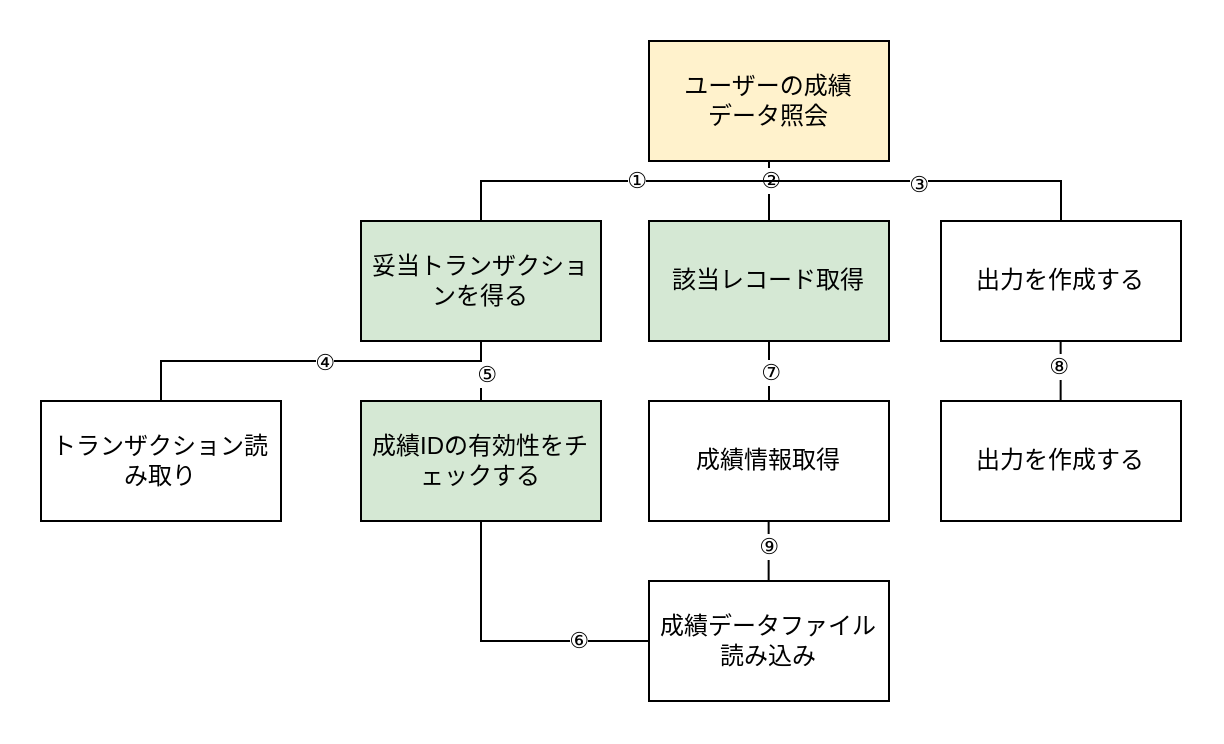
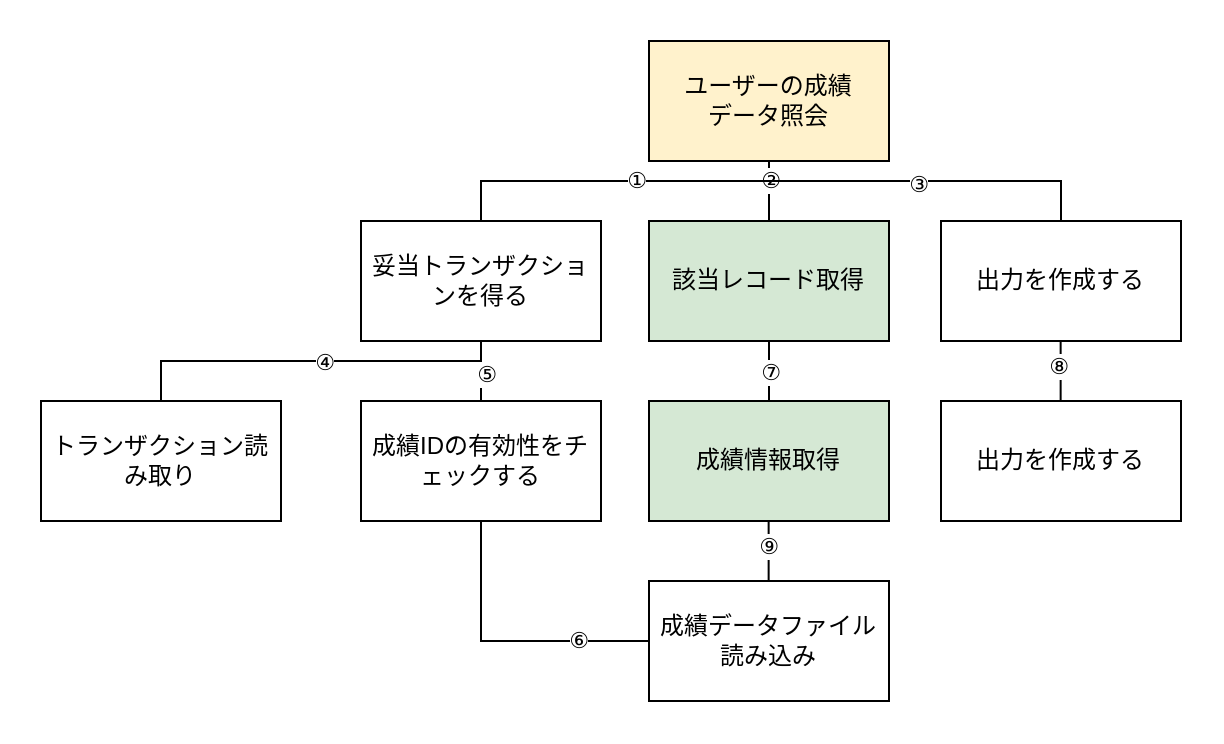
- <mxCell id="8" value="妥当トランザクションを得る" style="rounded=0;whiteSpace=wrap;html=1;fillColor=#d5e8d4;" vertex="1" parent="1"><mxGeometry x="180" y="110" width="120" height="60" as="geometry" /></mxCell>
+ <mxCell id="8" value="妥当トランザクションを得る" style="rounded=0;whiteSpace=wrap;html=1;" vertex="1" parent="1"><mxGeometry x="180" y="110" width="120" height="60" as="geometry" /></mxCell>
- <mxCell id="3" value="成績IDの有効性をチェックする" style="rounded=0;whiteSpace=wrap;html=1;fillColor=#d5e8d4;" vertex="1" parent="1"><mxGeometry x="180" y="200" width="120" height="60" as="geometry" /></mxCell>
+ <mxCell id="3" value="成績IDの有効性をチェックする" style="rounded=0;whiteSpace=wrap;html=1;" vertex="1" parent="1"><mxGeometry x="180" y="200" width="120" height="60" as="geometry" /></mxCell>
- <mxCell id="4" value="成績情報取得" style="rounded=0;whiteSpace=wrap;html=1;" vertex="1" parent="1"><mxGeometry x="324" y="200" width="120" height="60" as="geometry" /></mxCell>
+ <mxCell id="4" value="成績情報取得" style="rounded=0;whiteSpace=wrap;html=1;fillColor=#d5e8d4;" vertex="1" parent="1"><mxGeometry x="324" y="200" width="120" height="60" as="geometry" /></mxCell>
